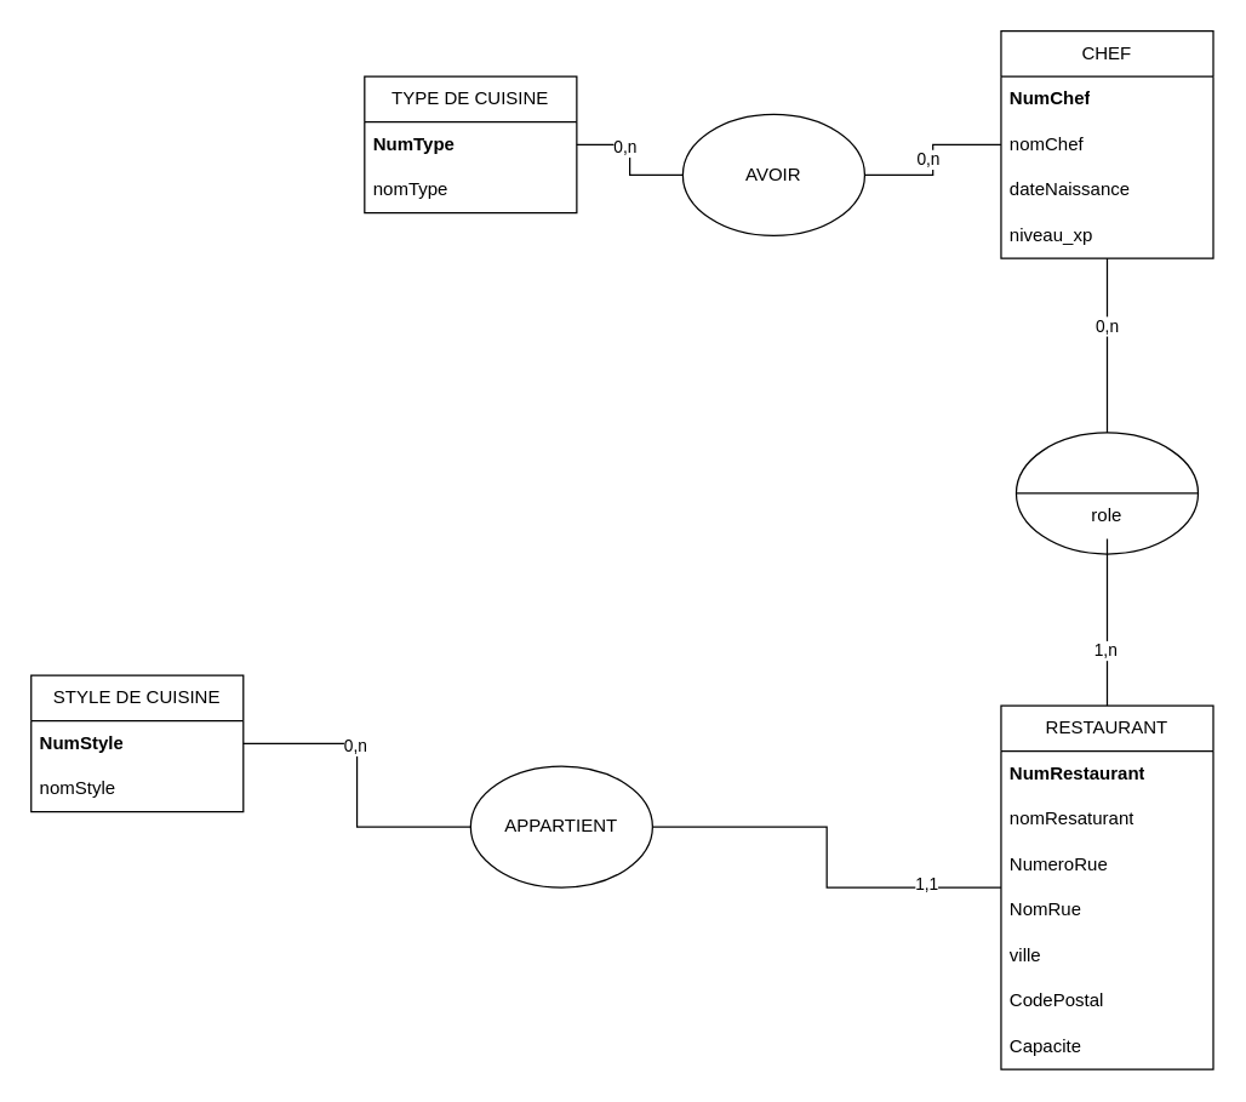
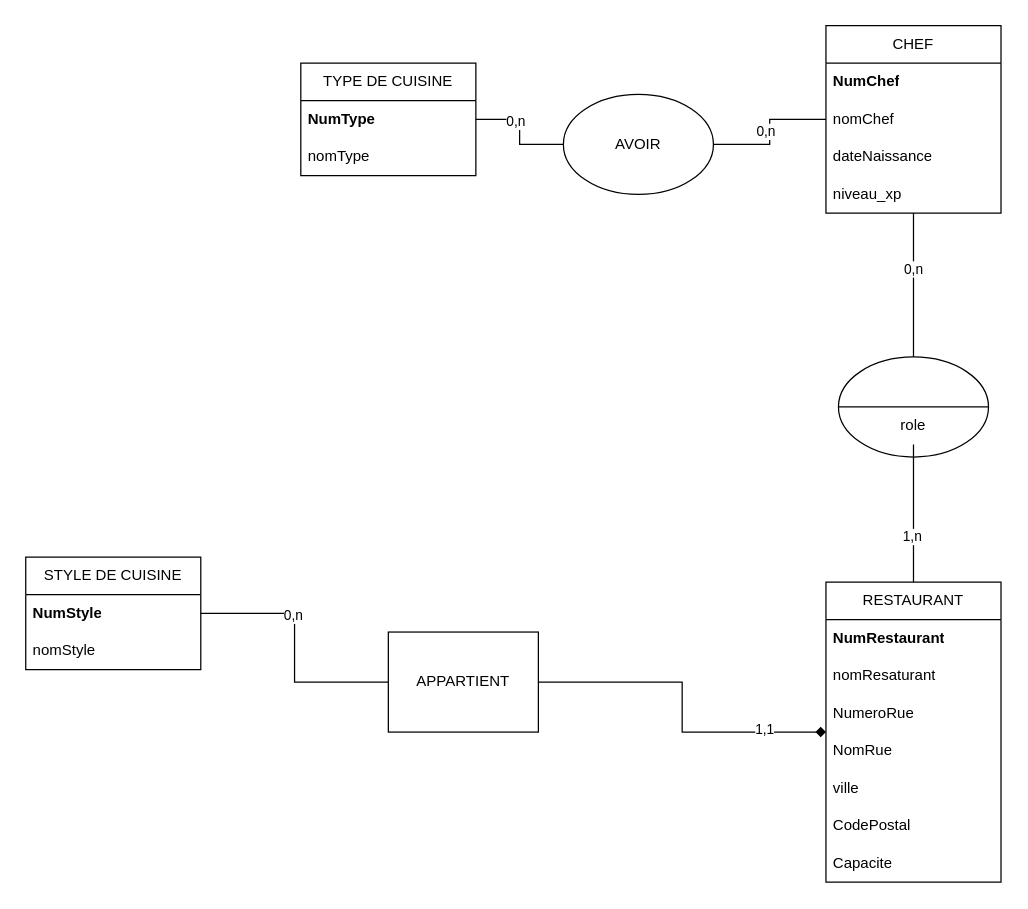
- <mxCell id="37" value="APPARTIENT" style="ellipse;whiteSpace=wrap;html=1;" parent="1" vertex="1"><mxGeometry x="310" y="505" width="120" height="80" as="geometry" /></mxCell>
+ <mxCell id="37" value="APPARTIENT" style="whiteSpace=wrap;html=1;rounded=0;" parent="1" vertex="1"><mxGeometry x="310" y="505" width="120" height="80" as="geometry" /></mxCell>
- <mxCell id="35" style="edgeStyle=orthogonalEdgeStyle;rounded=0;orthogonalLoop=1;jettySize=auto;html=1;endArrow=none;startFill=0;" parent="1" source="37" target="10" edge="1"><mxGeometry relative="1" as="geometry" /></mxCell>
+ <mxCell id="35" style="edgeStyle=orthogonalEdgeStyle;rounded=0;orthogonalLoop=1;jettySize=auto;html=1;endArrow=diamond;startFill=0;" parent="1" source="37" target="10" edge="1"><mxGeometry relative="1" as="geometry" /></mxCell>
